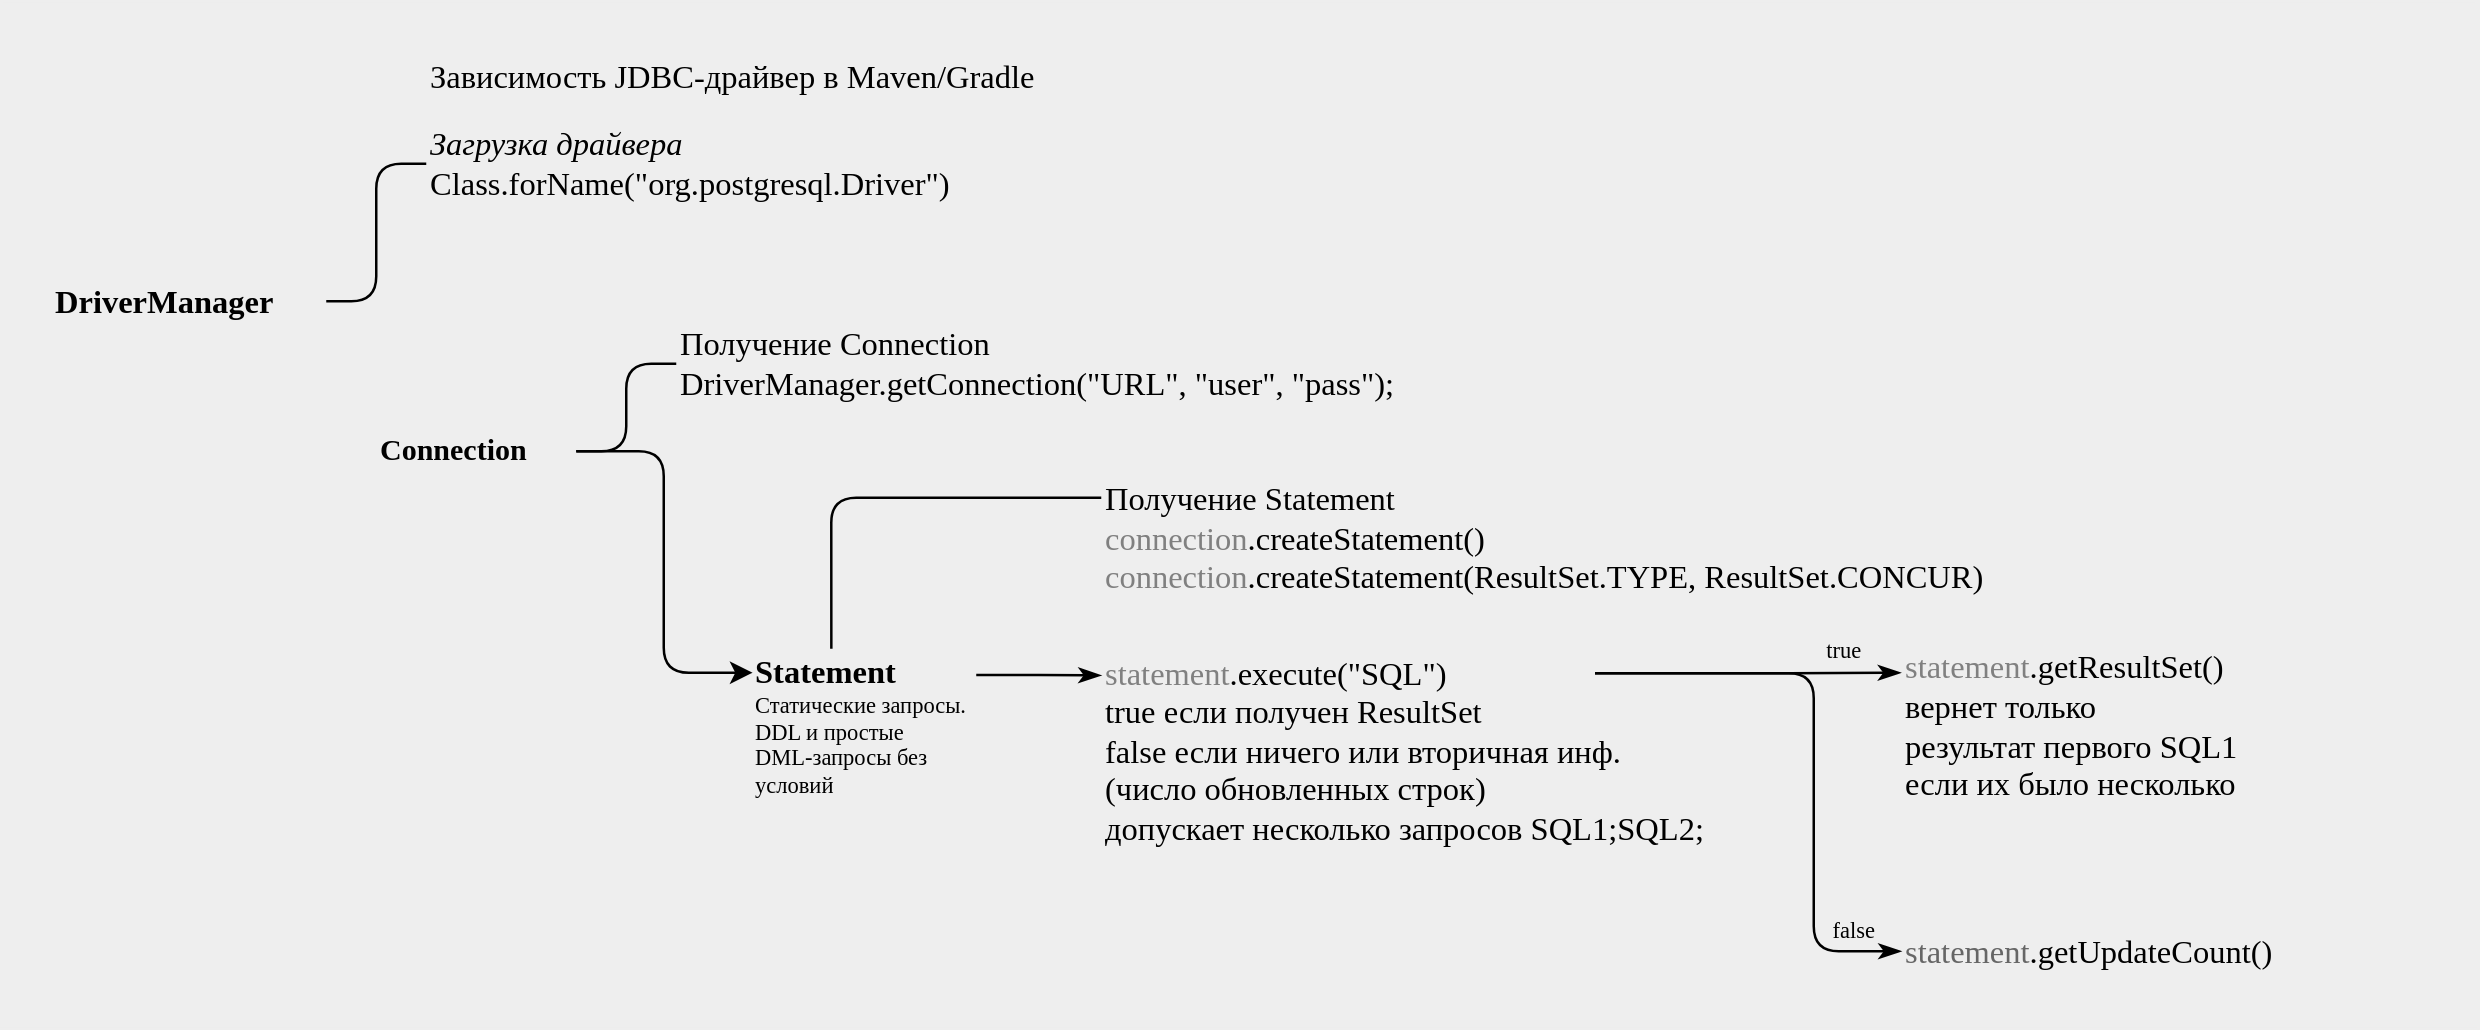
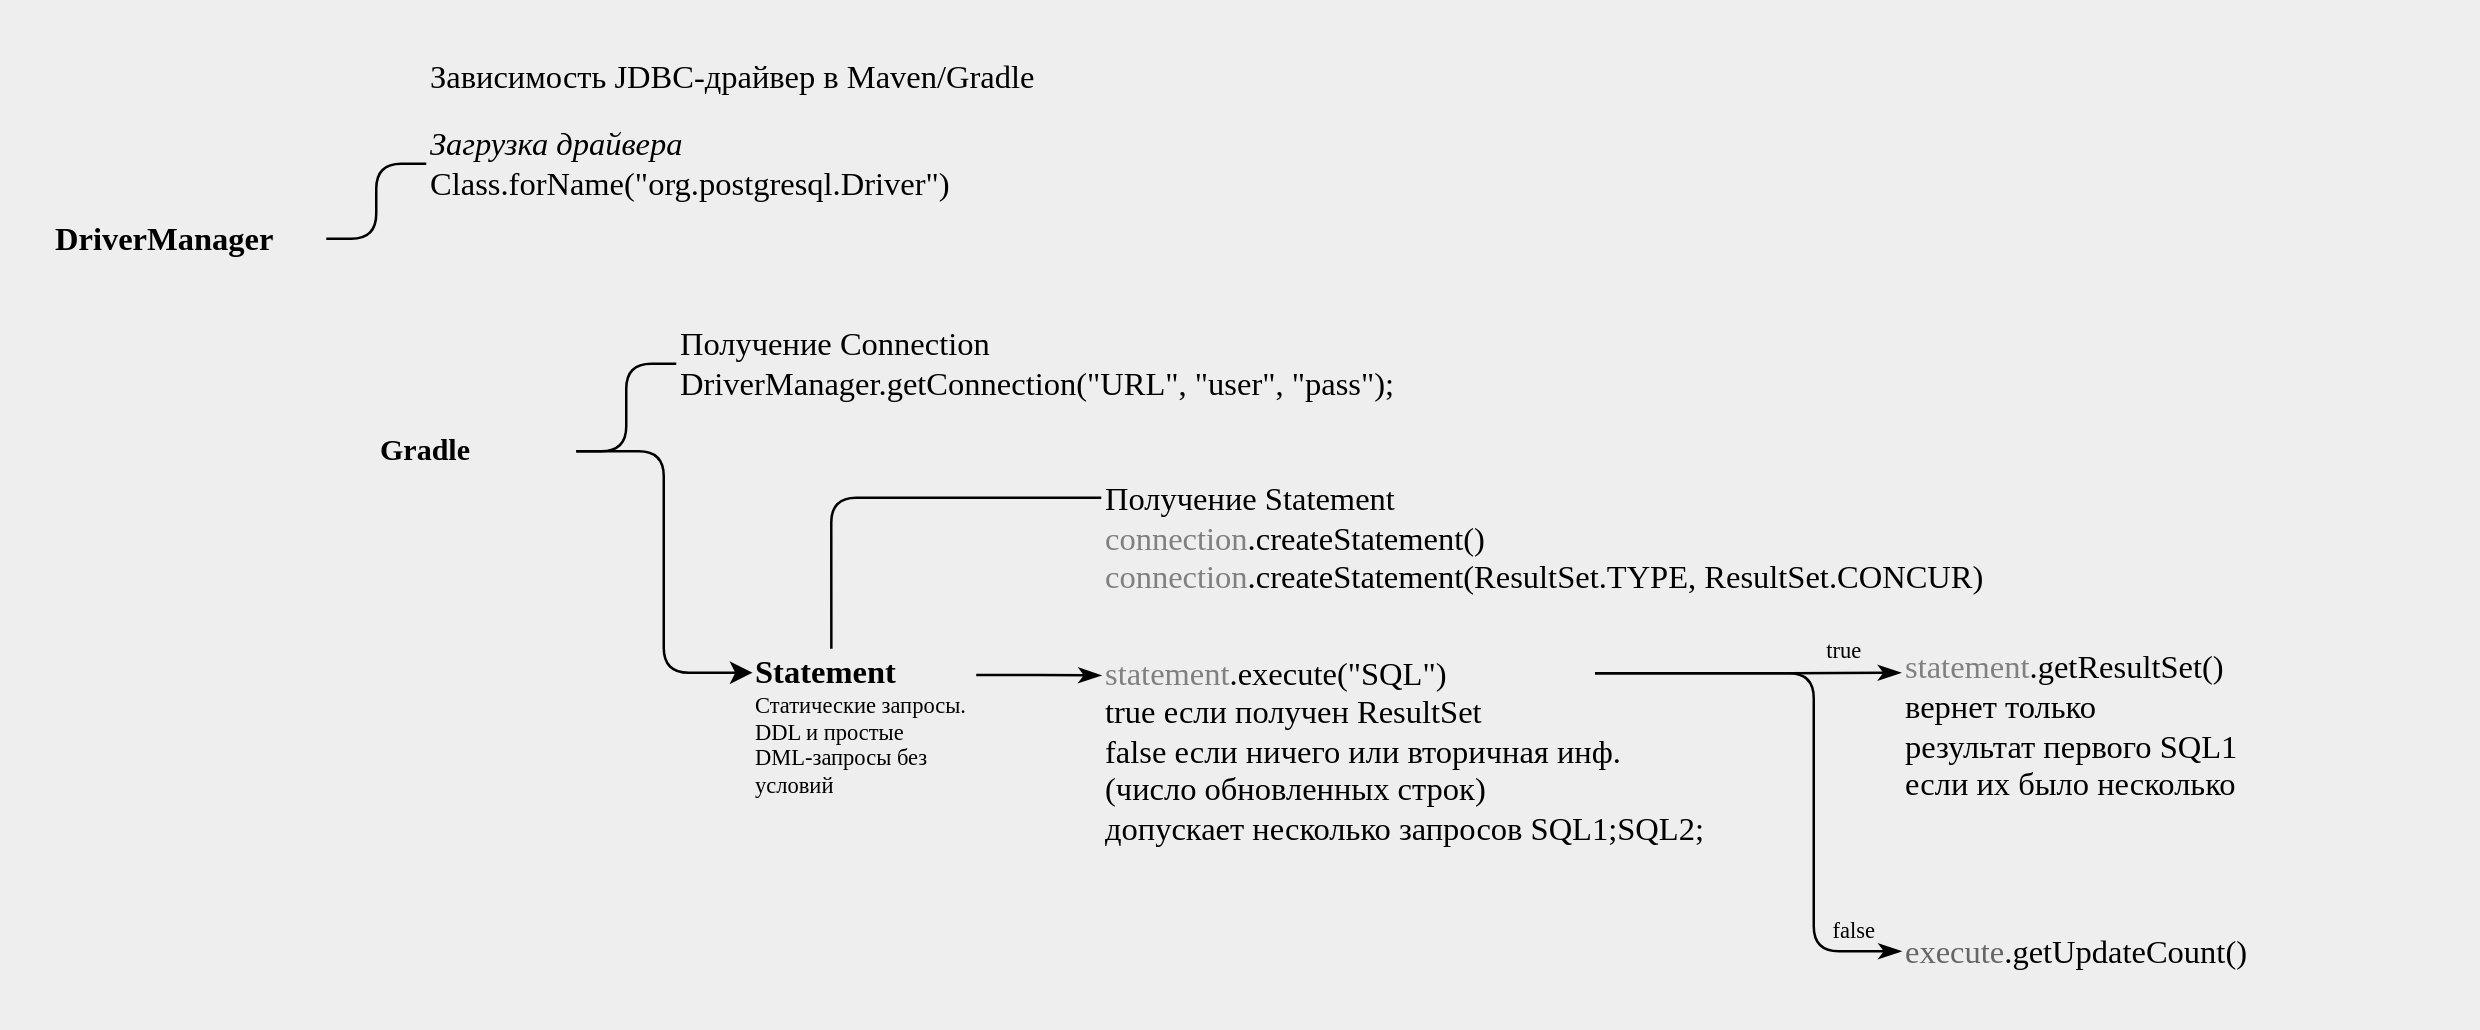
- <mxCell id="3" value="&lt;span style=&quot;font-size: 13px;&quot;&gt;&lt;/span&gt;&lt;div style=&quot;font-size: 13px;&quot;&gt;&lt;div style=&quot;font-size: 13px;&quot;&gt;&lt;div style=&quot;font-size: 13px;&quot;&gt; DriverManager&lt;/div&gt;&lt;/div&gt;&lt;/div&gt;" style="text;whiteSpace=wrap;html=1;align=left;verticalAlign=middle;fontStyle=1;labelBackgroundColor=none;fontFamily=JetBrains Mono;fontSource=https%3A%2F%2Ffonts.googleapis.com%2Fcss%3Ffamily%3DJetBrains%2BMono;fontSize=13;" vertex="1" parent="1"><mxGeometry x="20" y="110" width="110" height="20" as="geometry" /></mxCell>
+ <mxCell id="3" value="&lt;span style=&quot;font-size: 13px;&quot;&gt;&lt;/span&gt;&lt;div style=&quot;font-size: 13px;&quot;&gt;&lt;div style=&quot;font-size: 13px;&quot;&gt;&lt;div style=&quot;font-size: 13px;&quot;&gt; DriverManager&lt;/div&gt;&lt;/div&gt;&lt;/div&gt;" style="text;whiteSpace=wrap;html=1;align=left;verticalAlign=middle;fontStyle=1;labelBackgroundColor=none;fontFamily=JetBrains Mono;fontSource=https%3A%2F%2Ffonts.googleapis.com%2Fcss%3Ffamily%3DJetBrains%2BMono;fontSize=13;" vertex="1" parent="1"><mxGeometry x="20" y="85" width="110" height="20" as="geometry" /></mxCell>
- <mxCell id="7" value="&lt;span&gt;&lt;/span&gt;&lt;div&gt;&lt;div&gt;&lt;div&gt;&lt;strong&gt; Connection&lt;/strong&gt;&lt;/div&gt;&lt;/div&gt;&lt;/div&gt;" style="text;whiteSpace=wrap;html=1;verticalAlign=middle;fontFamily=JetBrains Mono;fontSource=https%3A%2F%2Ffonts.googleapis.com%2Fcss%3Ffamily%3DJetBrains%2BMono;" vertex="1" parent="1"><mxGeometry x="150" y="170" width="80" height="20" as="geometry" /></mxCell>
+ <mxCell id="7" value="&lt;span&gt;&lt;/span&gt;&lt;div&gt;&lt;div&gt;&lt;div&gt;&lt;strong&gt; Gradle&lt;/strong&gt;&lt;/div&gt;&lt;/div&gt;&lt;/div&gt;" style="text;whiteSpace=wrap;html=1;verticalAlign=middle;fontFamily=JetBrains Mono;fontSource=https%3A%2F%2Ffonts.googleapis.com%2Fcss%3Ffamily%3DJetBrains%2BMono;" vertex="1" parent="1"><mxGeometry x="150" y="170" width="80" height="20" as="geometry" /></mxCell>
- <mxCell id="18" value="&lt;div&gt;&lt;div&gt;&lt;div&gt; &lt;font color=&quot;#666666&quot;&gt;statement&lt;/font&gt;.getUpdateCount()&lt;/div&gt;&lt;/div&gt;&lt;/div&gt;" style="text;whiteSpace=wrap;html=1;fontFamily=JetBrains Mono;fontSource=https%3A%2F%2Ffonts.googleapis.com%2Fcss%3Ffamily%3DJetBrains%2BMono;fontSize=13;fontColor=default;verticalAlign=middle;" vertex="1" parent="1"><mxGeometry x="760" y="370" width="210" height="20" as="geometry" /></mxCell>
+ <mxCell id="18" value="&lt;div&gt;&lt;div&gt;&lt;div&gt; &lt;font color=&quot;#666666&quot;&gt;execute&lt;/font&gt;.getUpdateCount()&lt;/div&gt;&lt;/div&gt;&lt;/div&gt;" style="text;whiteSpace=wrap;html=1;fontFamily=JetBrains Mono;fontSource=https%3A%2F%2Ffonts.googleapis.com%2Fcss%3Ffamily%3DJetBrains%2BMono;fontSize=13;fontColor=default;verticalAlign=middle;" vertex="1" parent="1"><mxGeometry x="760" y="370" width="210" height="20" as="geometry" /></mxCell>
